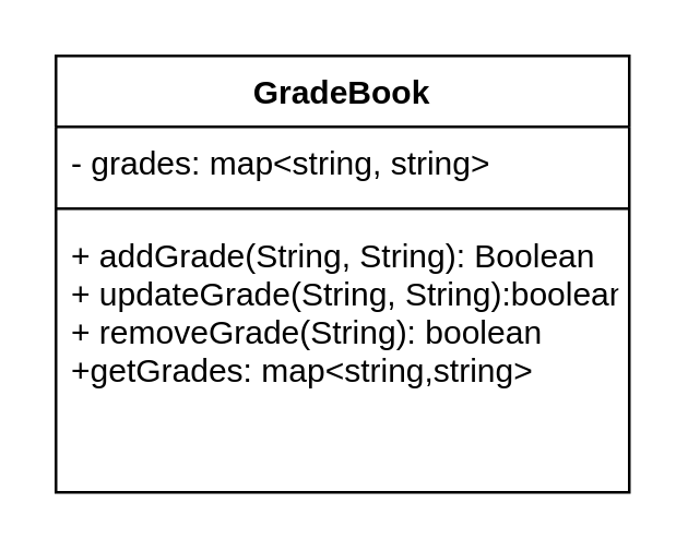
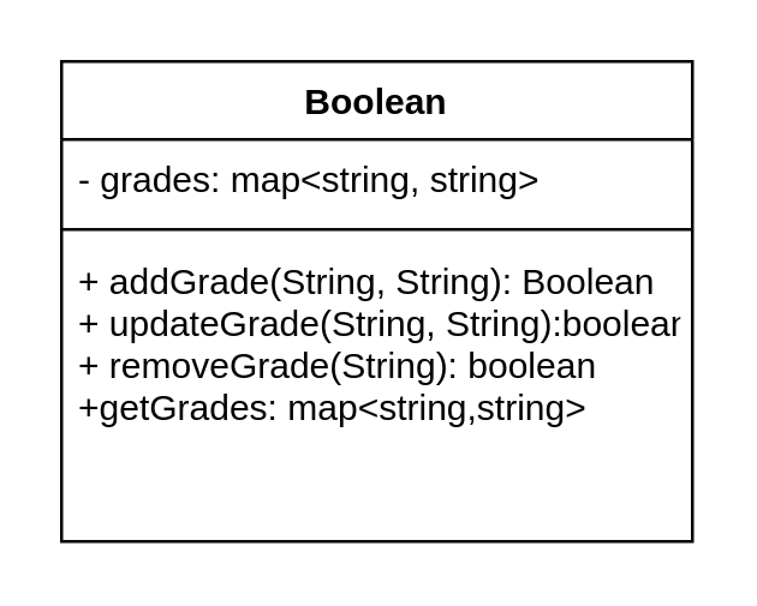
- <mxCell id="2" value="GradeBook" style="swimlane;fontStyle=1;align=center;verticalAlign=top;childLayout=stackLayout;horizontal=1;startSize=26;horizontalStack=0;resizeParent=1;resizeParentMax=0;resizeLast=0;collapsible=1;marginBottom=0;" vertex="1" parent="1"><mxGeometry x="20" y="20" width="210" height="160" as="geometry" /></mxCell>
+ <mxCell id="2" value="Boolean" style="swimlane;fontStyle=1;align=center;verticalAlign=top;childLayout=stackLayout;horizontal=1;startSize=26;horizontalStack=0;resizeParent=1;resizeParentMax=0;resizeLast=0;collapsible=1;marginBottom=0;" vertex="1" parent="1"><mxGeometry x="20" y="20" width="210" height="160" as="geometry" /></mxCell>
